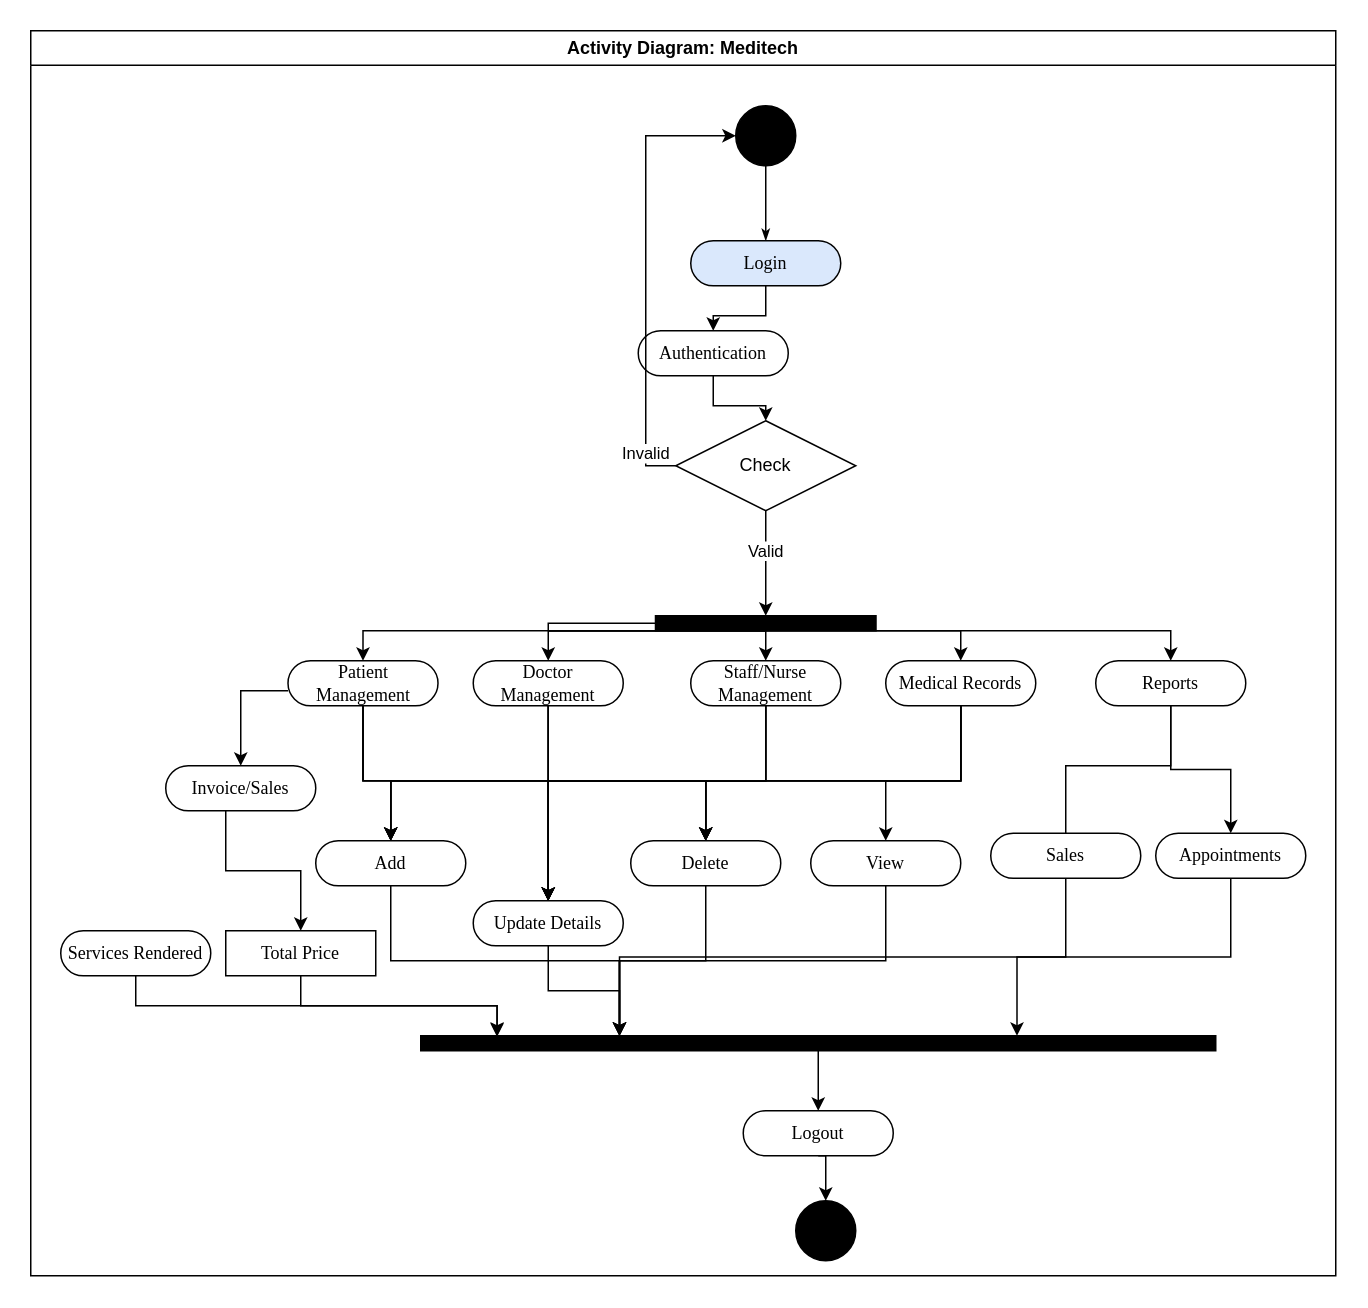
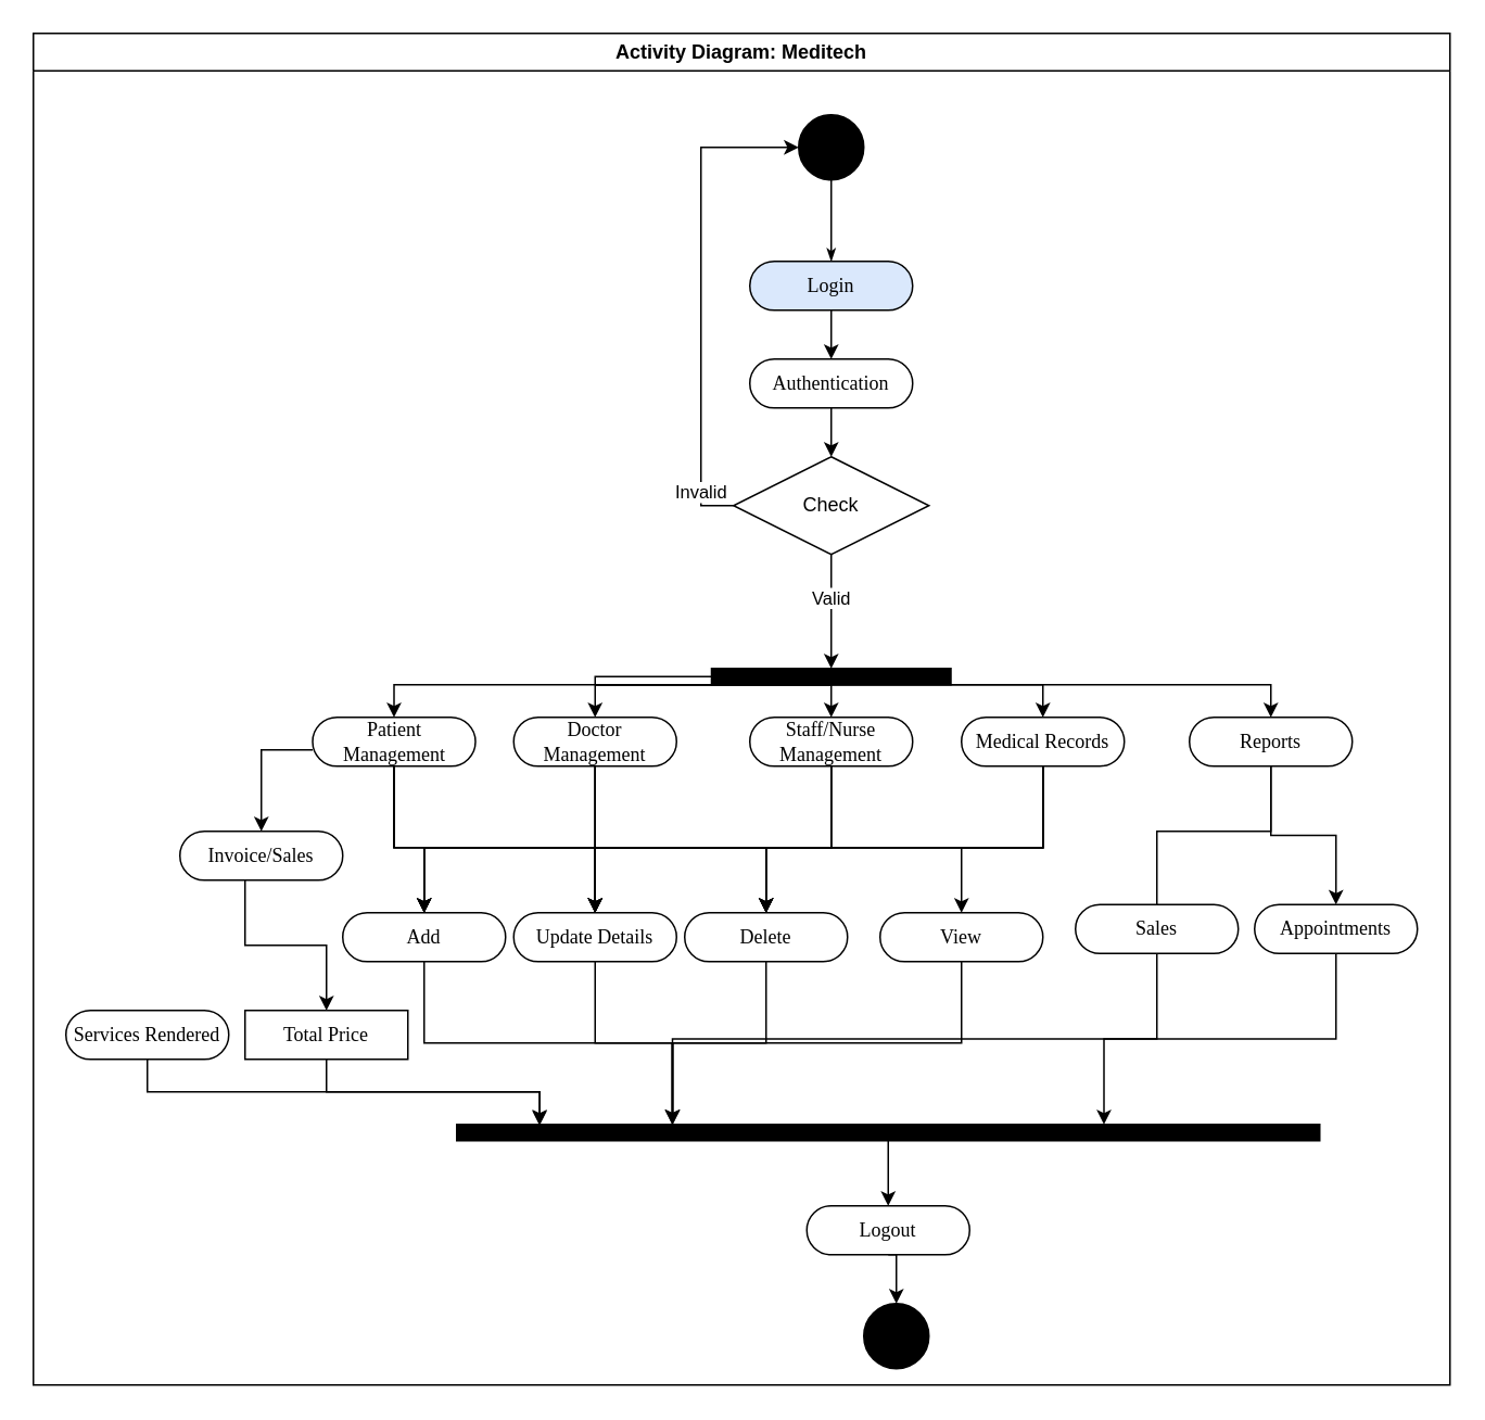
- <mxCell id="7" value="Authentication" style="rounded=1;whiteSpace=wrap;html=1;shadow=0;comic=0;labelBackgroundColor=none;strokeWidth=1;fontFamily=Verdana;fontSize=12;align=center;arcSize=50;" vertex="1" parent="1"><mxGeometry x="425" y="220" width="100" height="30" as="geometry" /></mxCell>
+ <mxCell id="7" value="Authentication" style="rounded=1;whiteSpace=wrap;html=1;shadow=0;comic=0;labelBackgroundColor=none;strokeWidth=1;fontFamily=Verdana;fontSize=12;align=center;arcSize=50;" vertex="1" parent="1"><mxGeometry x="460" y="220" width="100" height="30" as="geometry" /></mxCell>
- <mxCell id="35" value="Update Details" style="rounded=1;whiteSpace=wrap;html=1;shadow=0;comic=0;labelBackgroundColor=none;strokeWidth=1;fontFamily=Verdana;fontSize=12;align=center;arcSize=50;" vertex="1" parent="1"><mxGeometry x="315" y="600" width="100" height="30" as="geometry" /></mxCell>
+ <mxCell id="35" value="Update Details" style="rounded=1;whiteSpace=wrap;html=1;shadow=0;comic=0;labelBackgroundColor=none;strokeWidth=1;fontFamily=Verdana;fontSize=12;align=center;arcSize=50;" vertex="1" parent="1"><mxGeometry x="315" y="560" width="100" height="30" as="geometry" /></mxCell>
